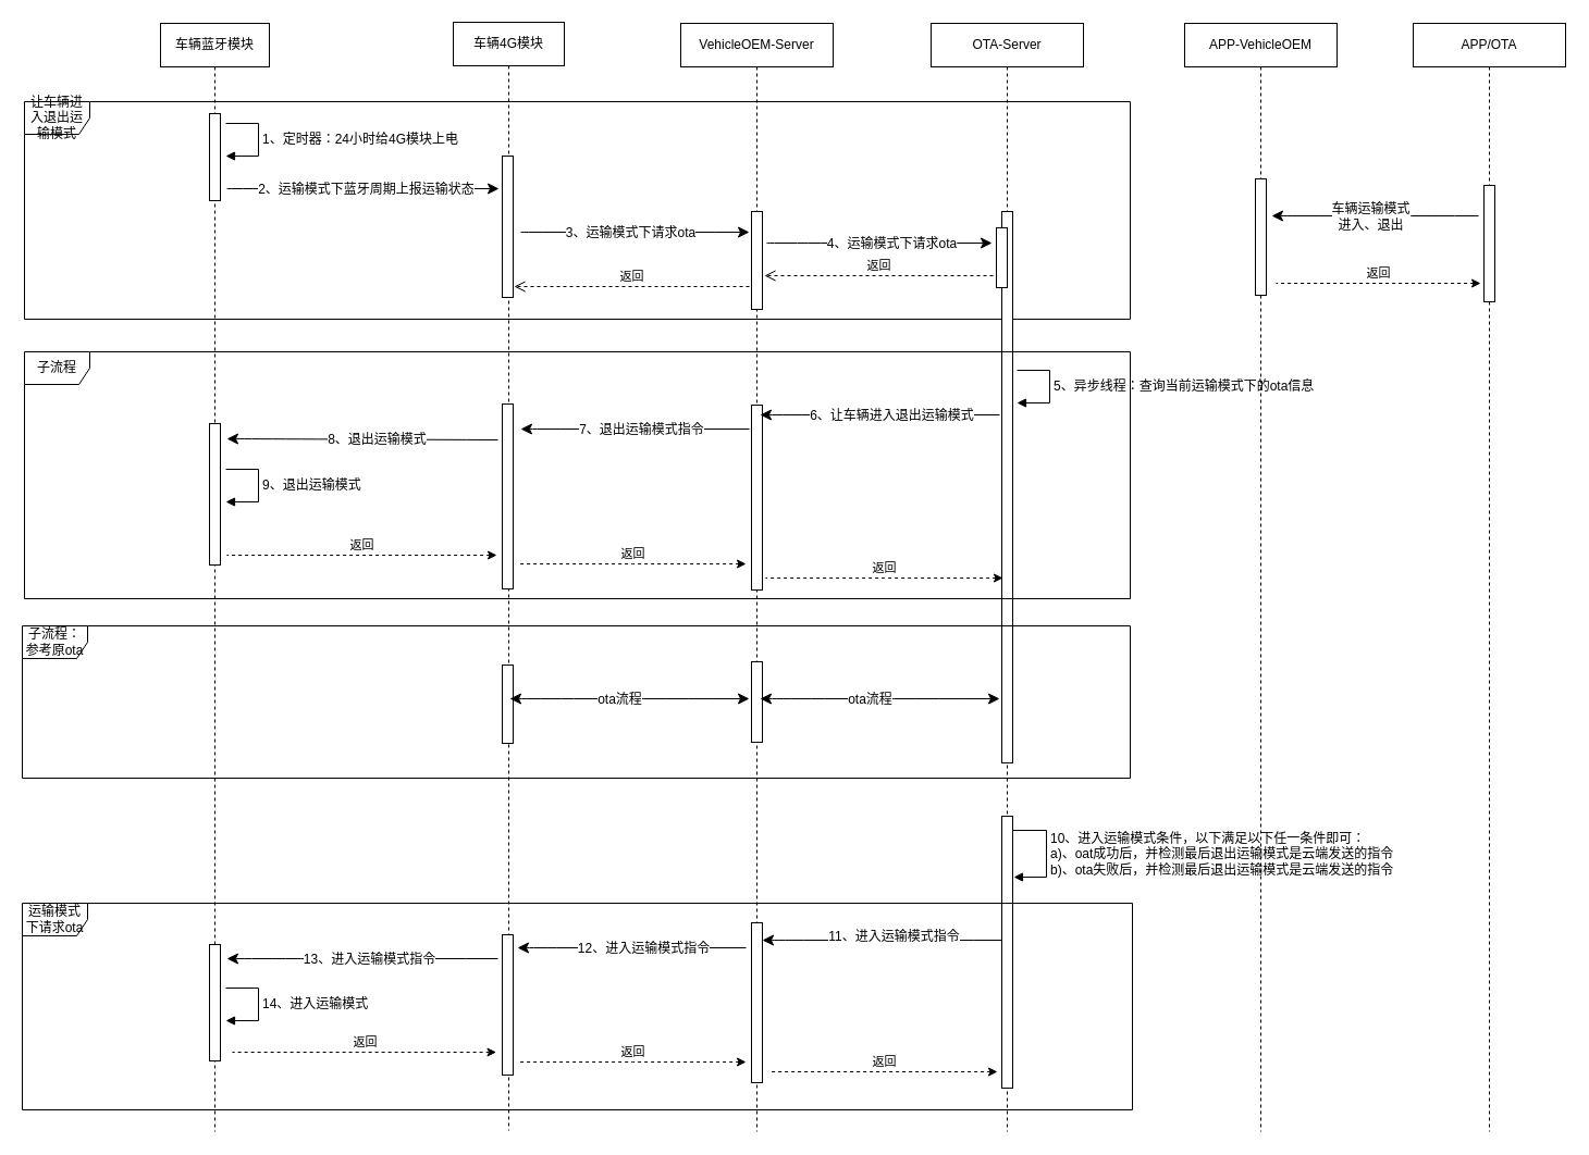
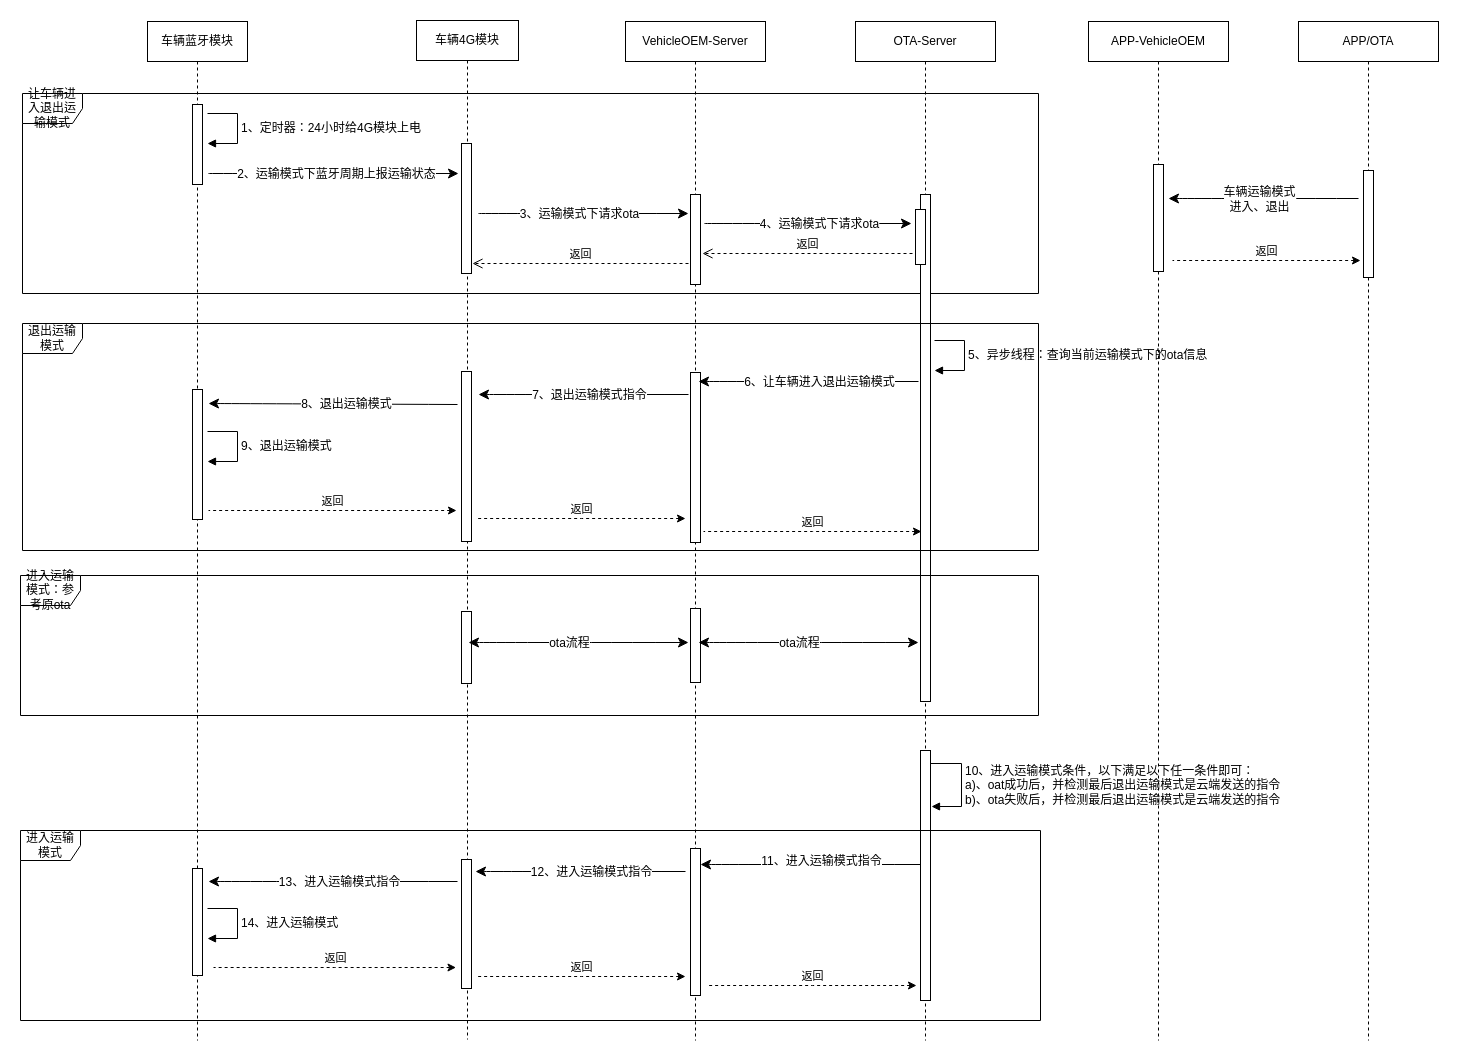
- <mxCell id="52" value="子流程" style="shape=umlFrame;whiteSpace=wrap;html=1;pointerEvents=0;sketch=0;strokeColor=default;align=center;verticalAlign=middle;fontFamily=Helvetica;fontSize=12;fontColor=default;fillColor=default;" vertex="1" parent="1"><mxGeometry x="22" y="323" width="1016" height="227" as="geometry" /></mxCell>
+ <mxCell id="52" value="退出运输模式" style="shape=umlFrame;whiteSpace=wrap;html=1;pointerEvents=0;sketch=0;strokeColor=default;align=center;verticalAlign=middle;fontFamily=Helvetica;fontSize=12;fontColor=default;fillColor=default;" vertex="1" parent="1"><mxGeometry x="22" y="323" width="1016" height="227" as="geometry" /></mxCell>
- <mxCell id="53" value="子流程：参考原ota" style="shape=umlFrame;whiteSpace=wrap;html=1;pointerEvents=0;sketch=0;strokeColor=default;align=center;verticalAlign=middle;fontFamily=Helvetica;fontSize=12;fontColor=default;fillColor=default;" vertex="1" parent="1"><mxGeometry x="20" y="575" width="1018" height="140" as="geometry" /></mxCell>
+ <mxCell id="53" value="进入运输模式：参考原ota" style="shape=umlFrame;whiteSpace=wrap;html=1;pointerEvents=0;sketch=0;strokeColor=default;align=center;verticalAlign=middle;fontFamily=Helvetica;fontSize=12;fontColor=default;fillColor=default;" vertex="1" parent="1"><mxGeometry x="20" y="575" width="1018" height="140" as="geometry" /></mxCell>
- <mxCell id="65" value="运输模式下请求ota" style="shape=umlFrame;whiteSpace=wrap;html=1;pointerEvents=0;sketch=0;strokeColor=default;align=center;verticalAlign=middle;fontFamily=Helvetica;fontSize=12;fontColor=default;fillColor=default;" vertex="1" parent="1"><mxGeometry x="20" y="830" width="1020" height="190" as="geometry" /></mxCell>
+ <mxCell id="65" value="进入运输模式" style="shape=umlFrame;whiteSpace=wrap;html=1;pointerEvents=0;sketch=0;strokeColor=default;align=center;verticalAlign=middle;fontFamily=Helvetica;fontSize=12;fontColor=default;fillColor=default;" vertex="1" parent="1"><mxGeometry x="20" y="830" width="1020" height="190" as="geometry" /></mxCell>
